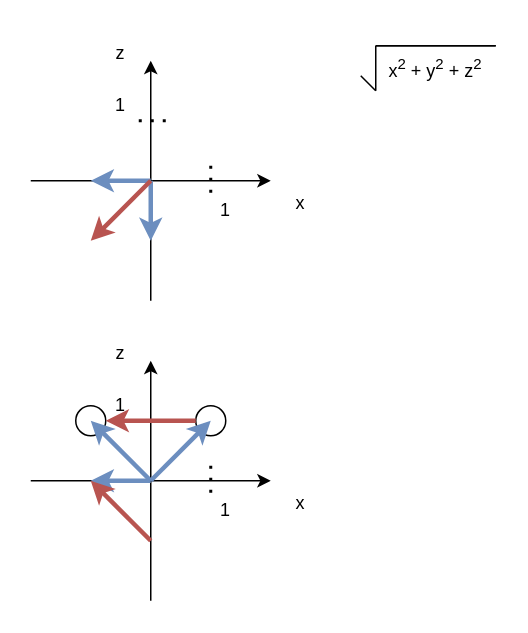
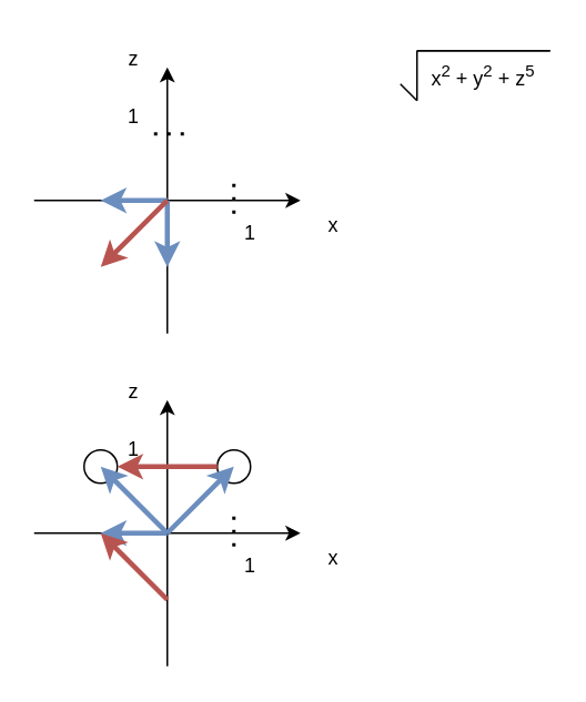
- <mxCell id="11" value="x&lt;sup&gt;2&lt;/sup&gt; + y&lt;sup&gt;2&lt;/sup&gt; + z&lt;sup&gt;2&lt;/sup&gt;" style="text;html=1;strokeColor=none;fillColor=none;align=center;verticalAlign=middle;whiteSpace=wrap;rounded=0;" parent="1" vertex="1"><mxGeometry x="250" y="30" width="80" height="30" as="geometry" /></mxCell>
+ <mxCell id="11" value="x&lt;sup&gt;2&lt;/sup&gt; + y&lt;sup&gt;2&lt;/sup&gt; + z&lt;sup&gt;5&lt;/sup&gt;" style="text;html=1;strokeColor=none;fillColor=none;align=center;verticalAlign=middle;whiteSpace=wrap;rounded=0;" parent="1" vertex="1"><mxGeometry x="250" y="30" width="80" height="30" as="geometry" /></mxCell>
